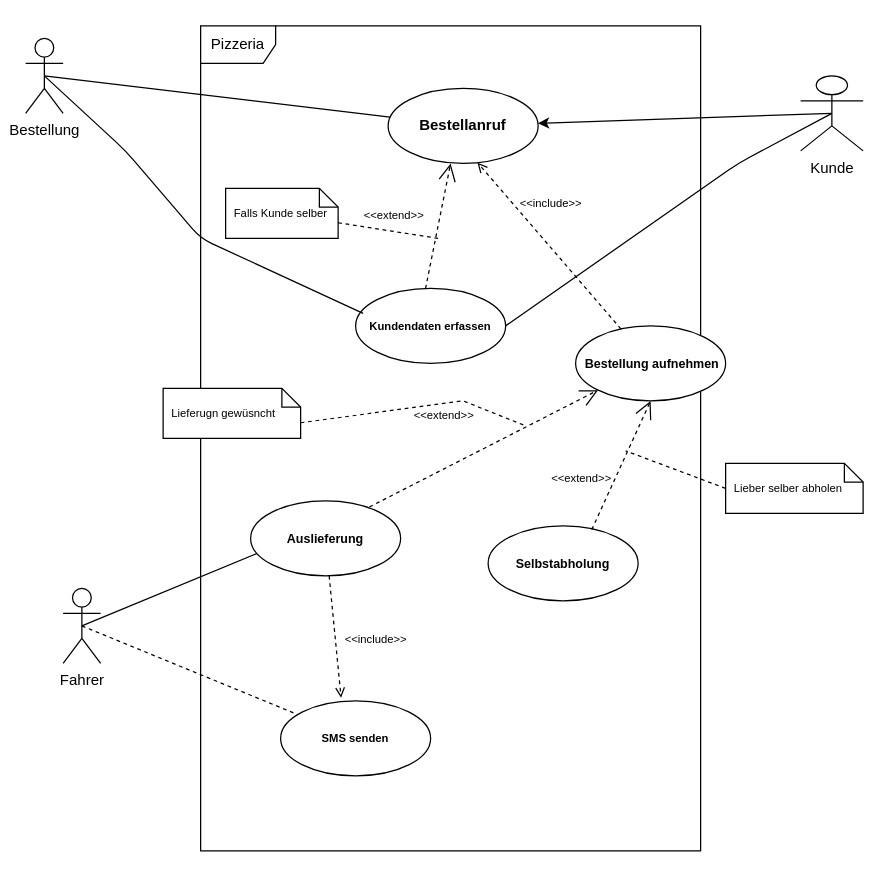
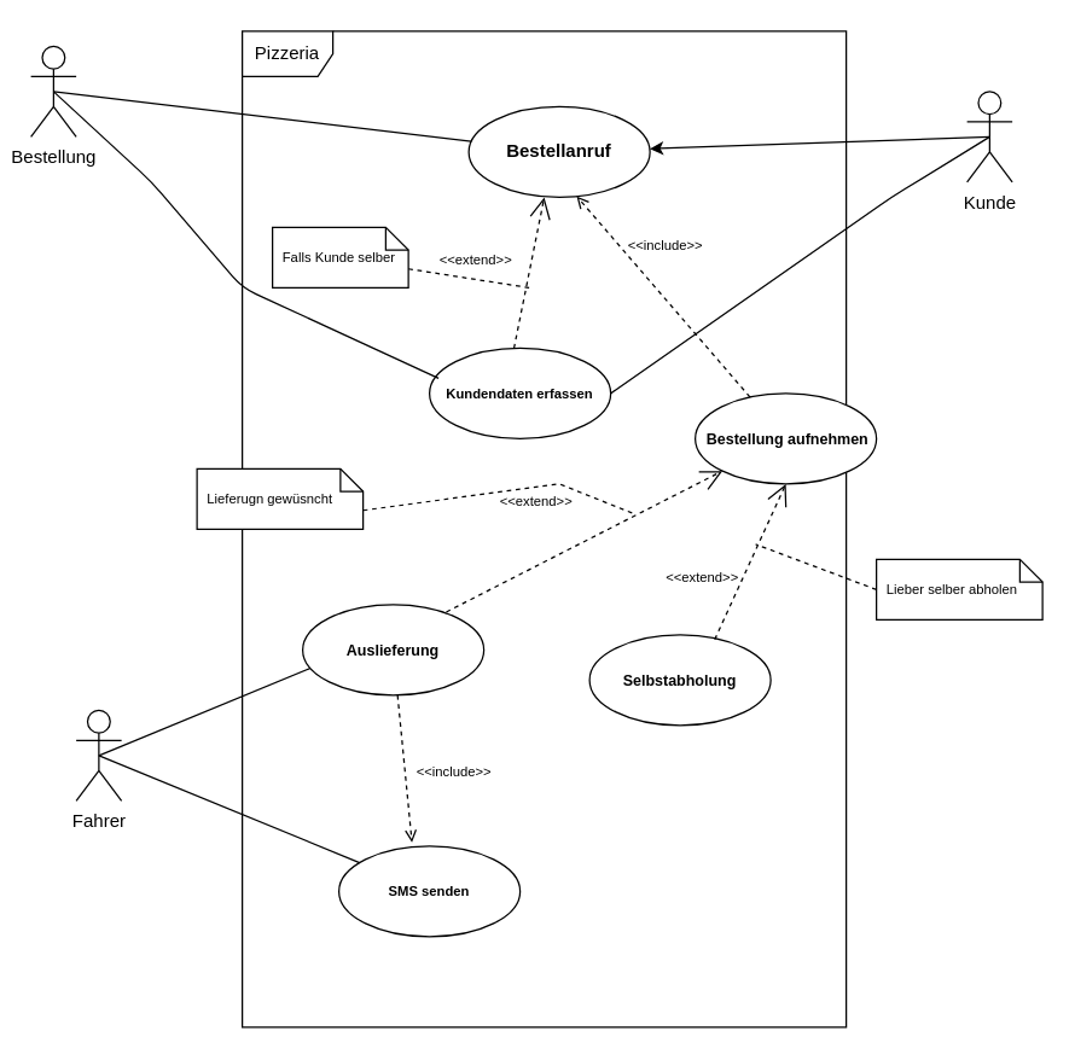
- <mxCell id="5" value="Kunde" style="shape=umlActor;verticalLabelPosition=bottom;verticalAlign=top;html=1;" vertex="1" parent="1"><mxGeometry x="640" y="60" width="50" height="60" as="geometry" /></mxCell>
+ <mxCell id="5" value="Kunde" style="shape=umlActor;verticalLabelPosition=bottom;verticalAlign=top;html=1;" vertex="1" parent="1"><mxGeometry x="640" y="60" width="30" height="60" as="geometry" /></mxCell>
- <mxCell id="28" value="" style="edgeStyle=none;html=1;endArrow=none;verticalAlign=bottom;fontSize=9;exitX=0.5;exitY=0.5;exitDx=0;exitDy=0;exitPerimeter=0;dashed=1;" edge="1" parent="1" source="3" target="25"><mxGeometry width="160" relative="1" as="geometry"><mxPoint x="70" y="510" as="sourcePoint" /><mxPoint x="120" y="630" as="targetPoint" /></mxGeometry></mxCell>
+ <mxCell id="28" value="" style="edgeStyle=none;html=1;endArrow=none;verticalAlign=bottom;fontSize=9;exitX=0.5;exitY=0.5;exitDx=0;exitDy=0;exitPerimeter=0;" edge="1" parent="1" source="3" target="25"><mxGeometry width="160" relative="1" as="geometry"><mxPoint x="70" y="510" as="sourcePoint" /><mxPoint x="120" y="630" as="targetPoint" /></mxGeometry></mxCell>
